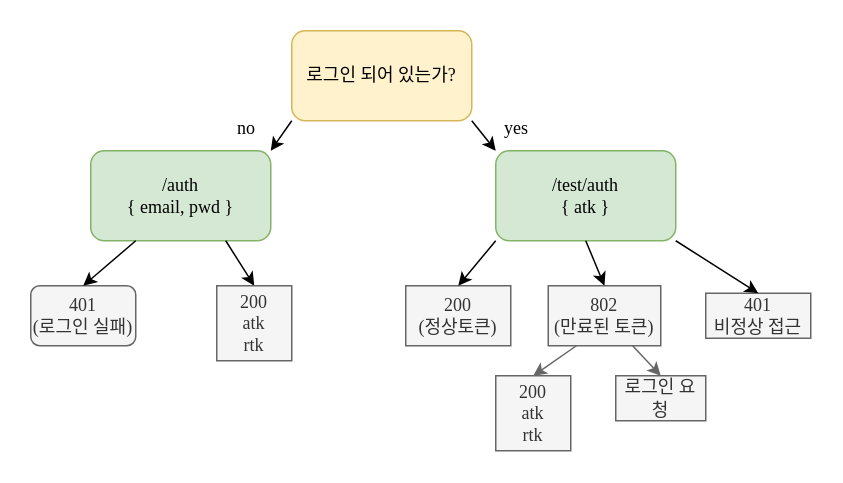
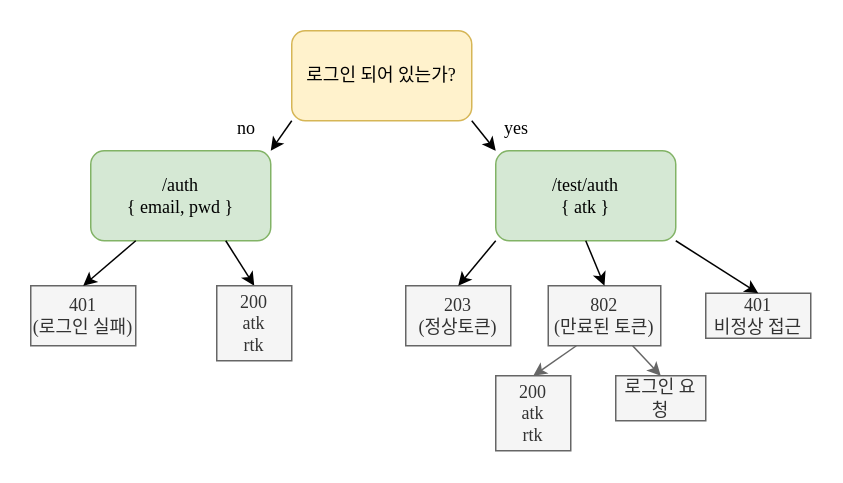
- <mxCell id="7" value="401&lt;br&gt;(로그인 실패)" style="whiteSpace=wrap;html=1;fontFamily=Comic Sans MS;fillColor=#f5f5f5;fontColor=#333333;strokeColor=#666666;rounded=1;" vertex="1" parent="1"><mxGeometry x="20" y="190" width="70" height="40" as="geometry" /></mxCell>
+ <mxCell id="7" value="401&lt;br&gt;(로그인 실패)" style="rounded=0;whiteSpace=wrap;html=1;fontFamily=Comic Sans MS;fillColor=#f5f5f5;fontColor=#333333;strokeColor=#666666;" vertex="1" parent="1"><mxGeometry x="20" y="190" width="70" height="40" as="geometry" /></mxCell>
- <mxCell id="10" value="200&lt;br&gt;(정상토큰)" style="rounded=0;whiteSpace=wrap;html=1;fontFamily=Comic Sans MS;fillColor=#f5f5f5;fontColor=#333333;strokeColor=#666666;" vertex="1" parent="1"><mxGeometry x="270" y="190" width="70" height="40" as="geometry" /></mxCell>
+ <mxCell id="10" value="203&lt;br&gt;(정상토큰)" style="rounded=0;whiteSpace=wrap;html=1;fontFamily=Comic Sans MS;fillColor=#f5f5f5;fontColor=#333333;strokeColor=#666666;" vertex="1" parent="1"><mxGeometry x="270" y="190" width="70" height="40" as="geometry" /></mxCell>
